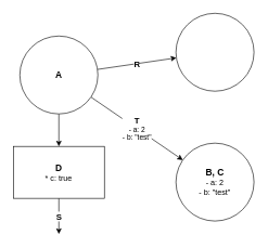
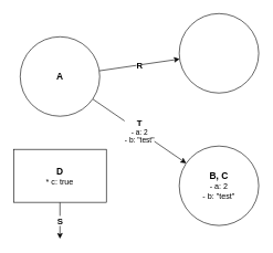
- <mxCell id="4" style="edgeStyle=none;rounded=0;orthogonalLoop=1;jettySize=auto;html=1;" parent="1" source="5" target="9" edge="1"><mxGeometry relative="1" as="geometry" /></mxCell>
